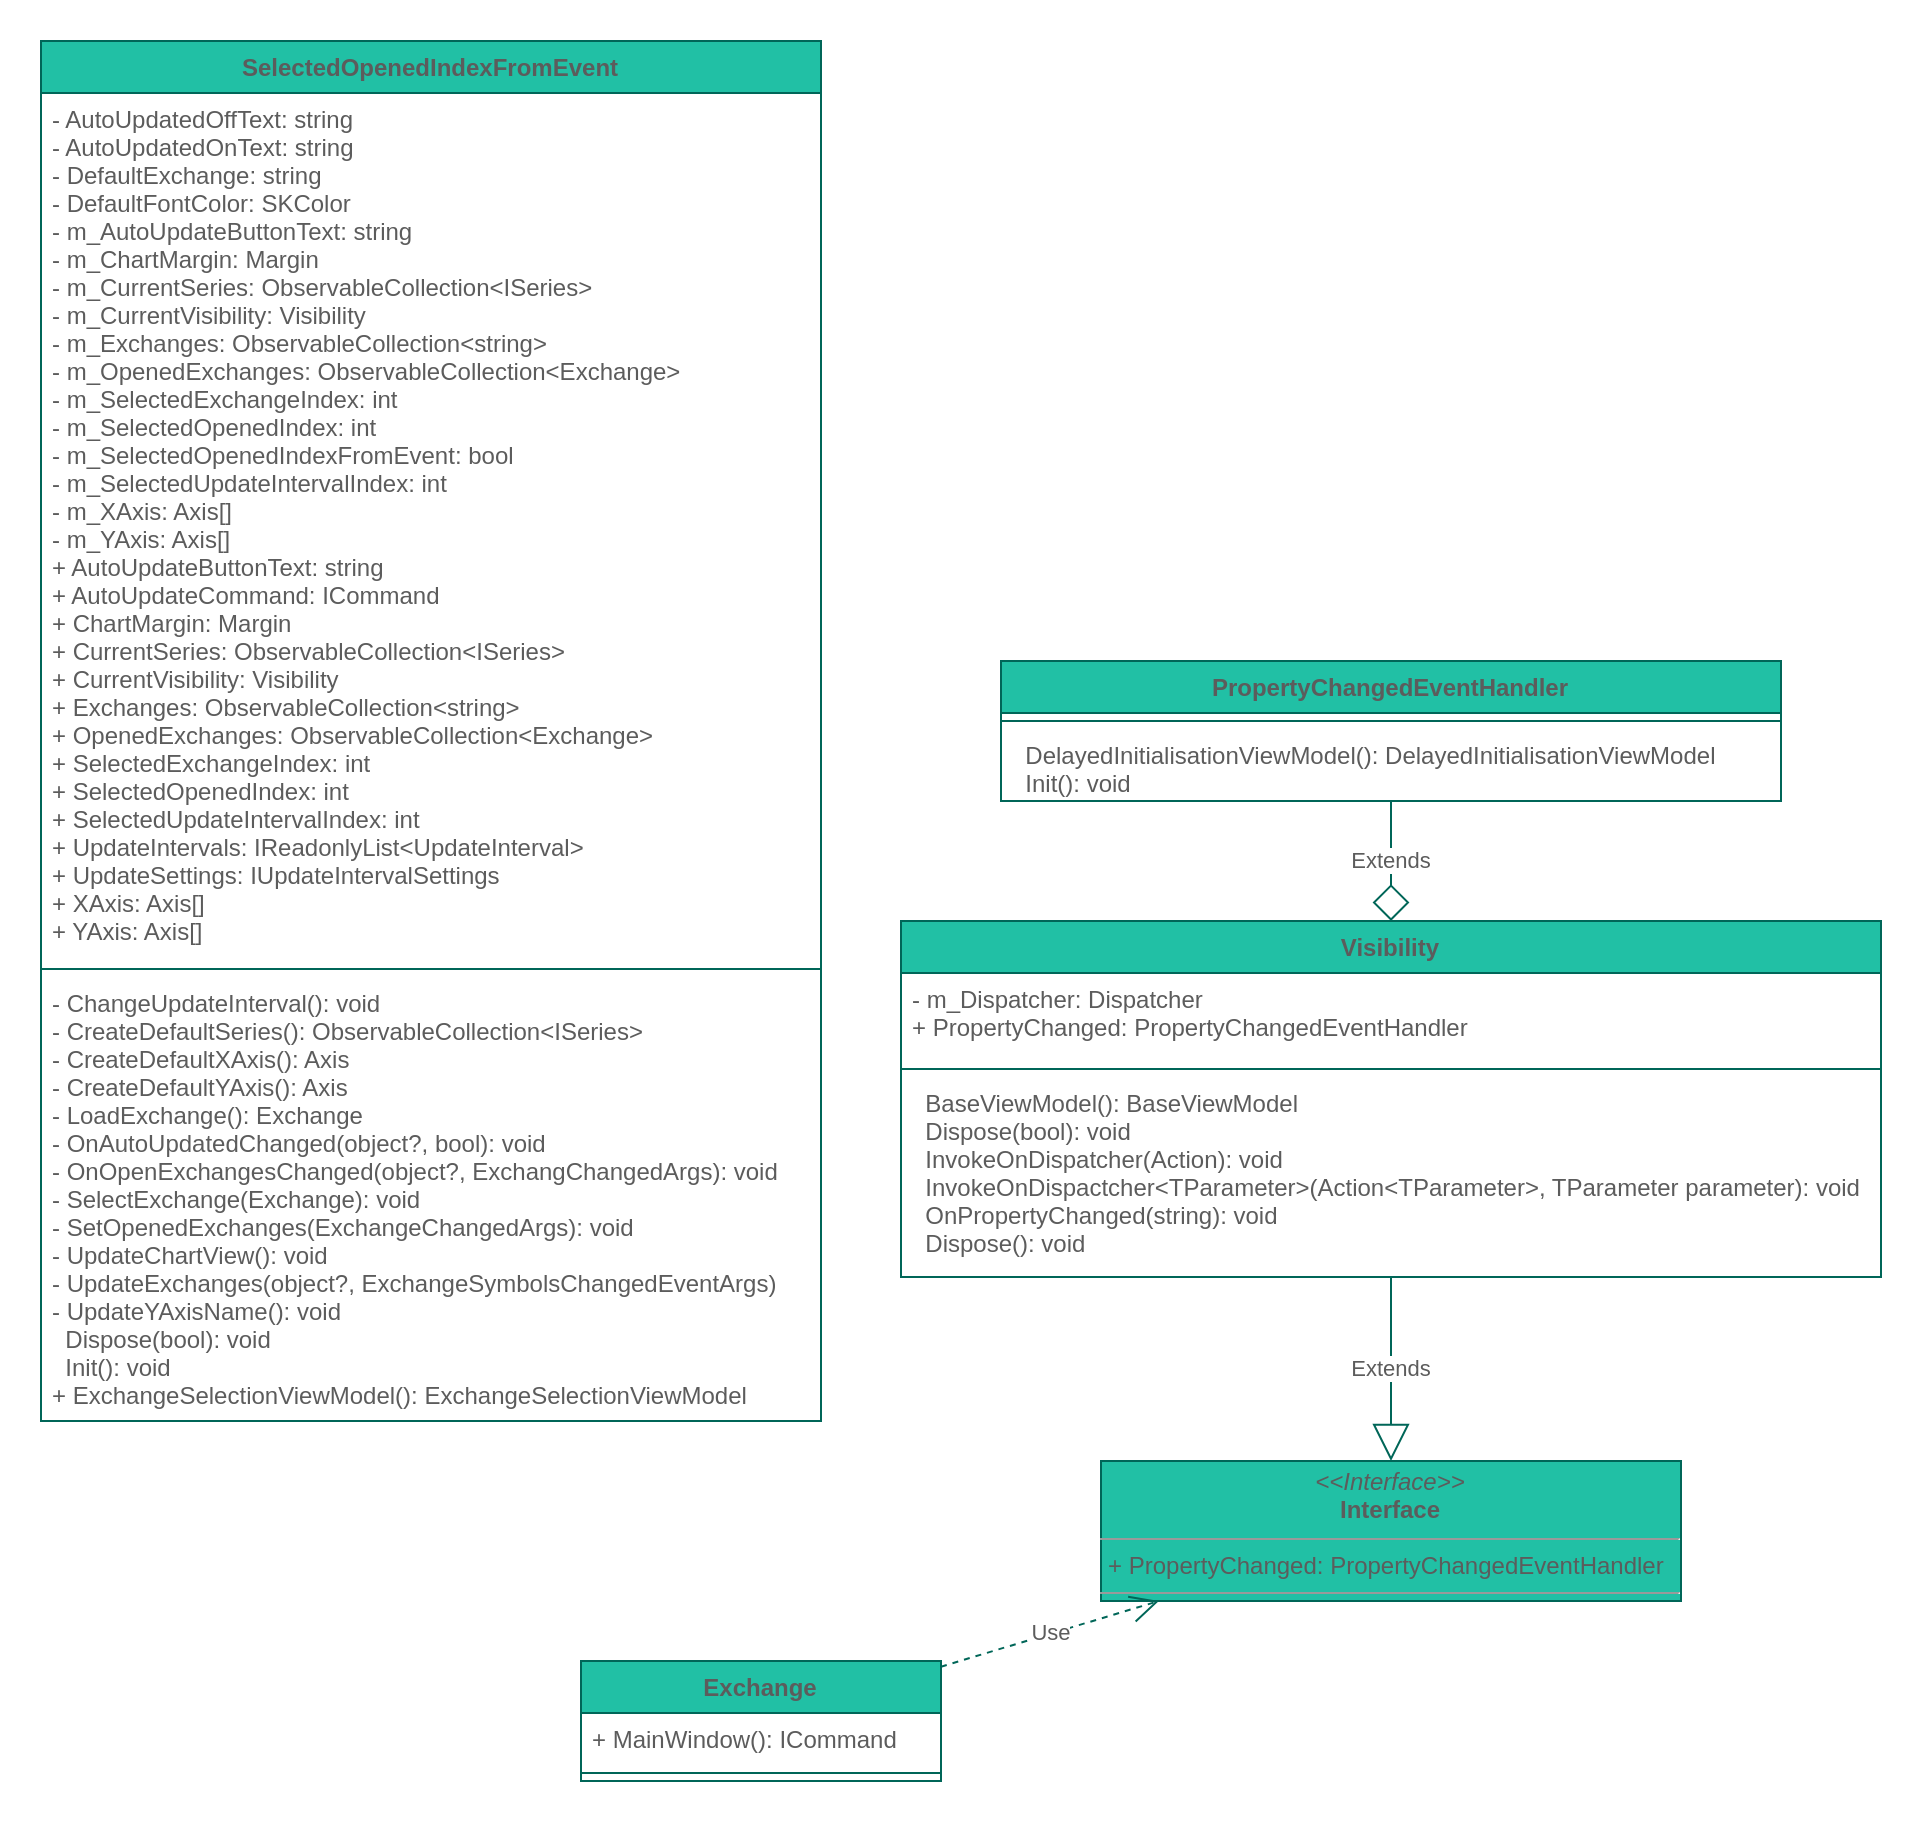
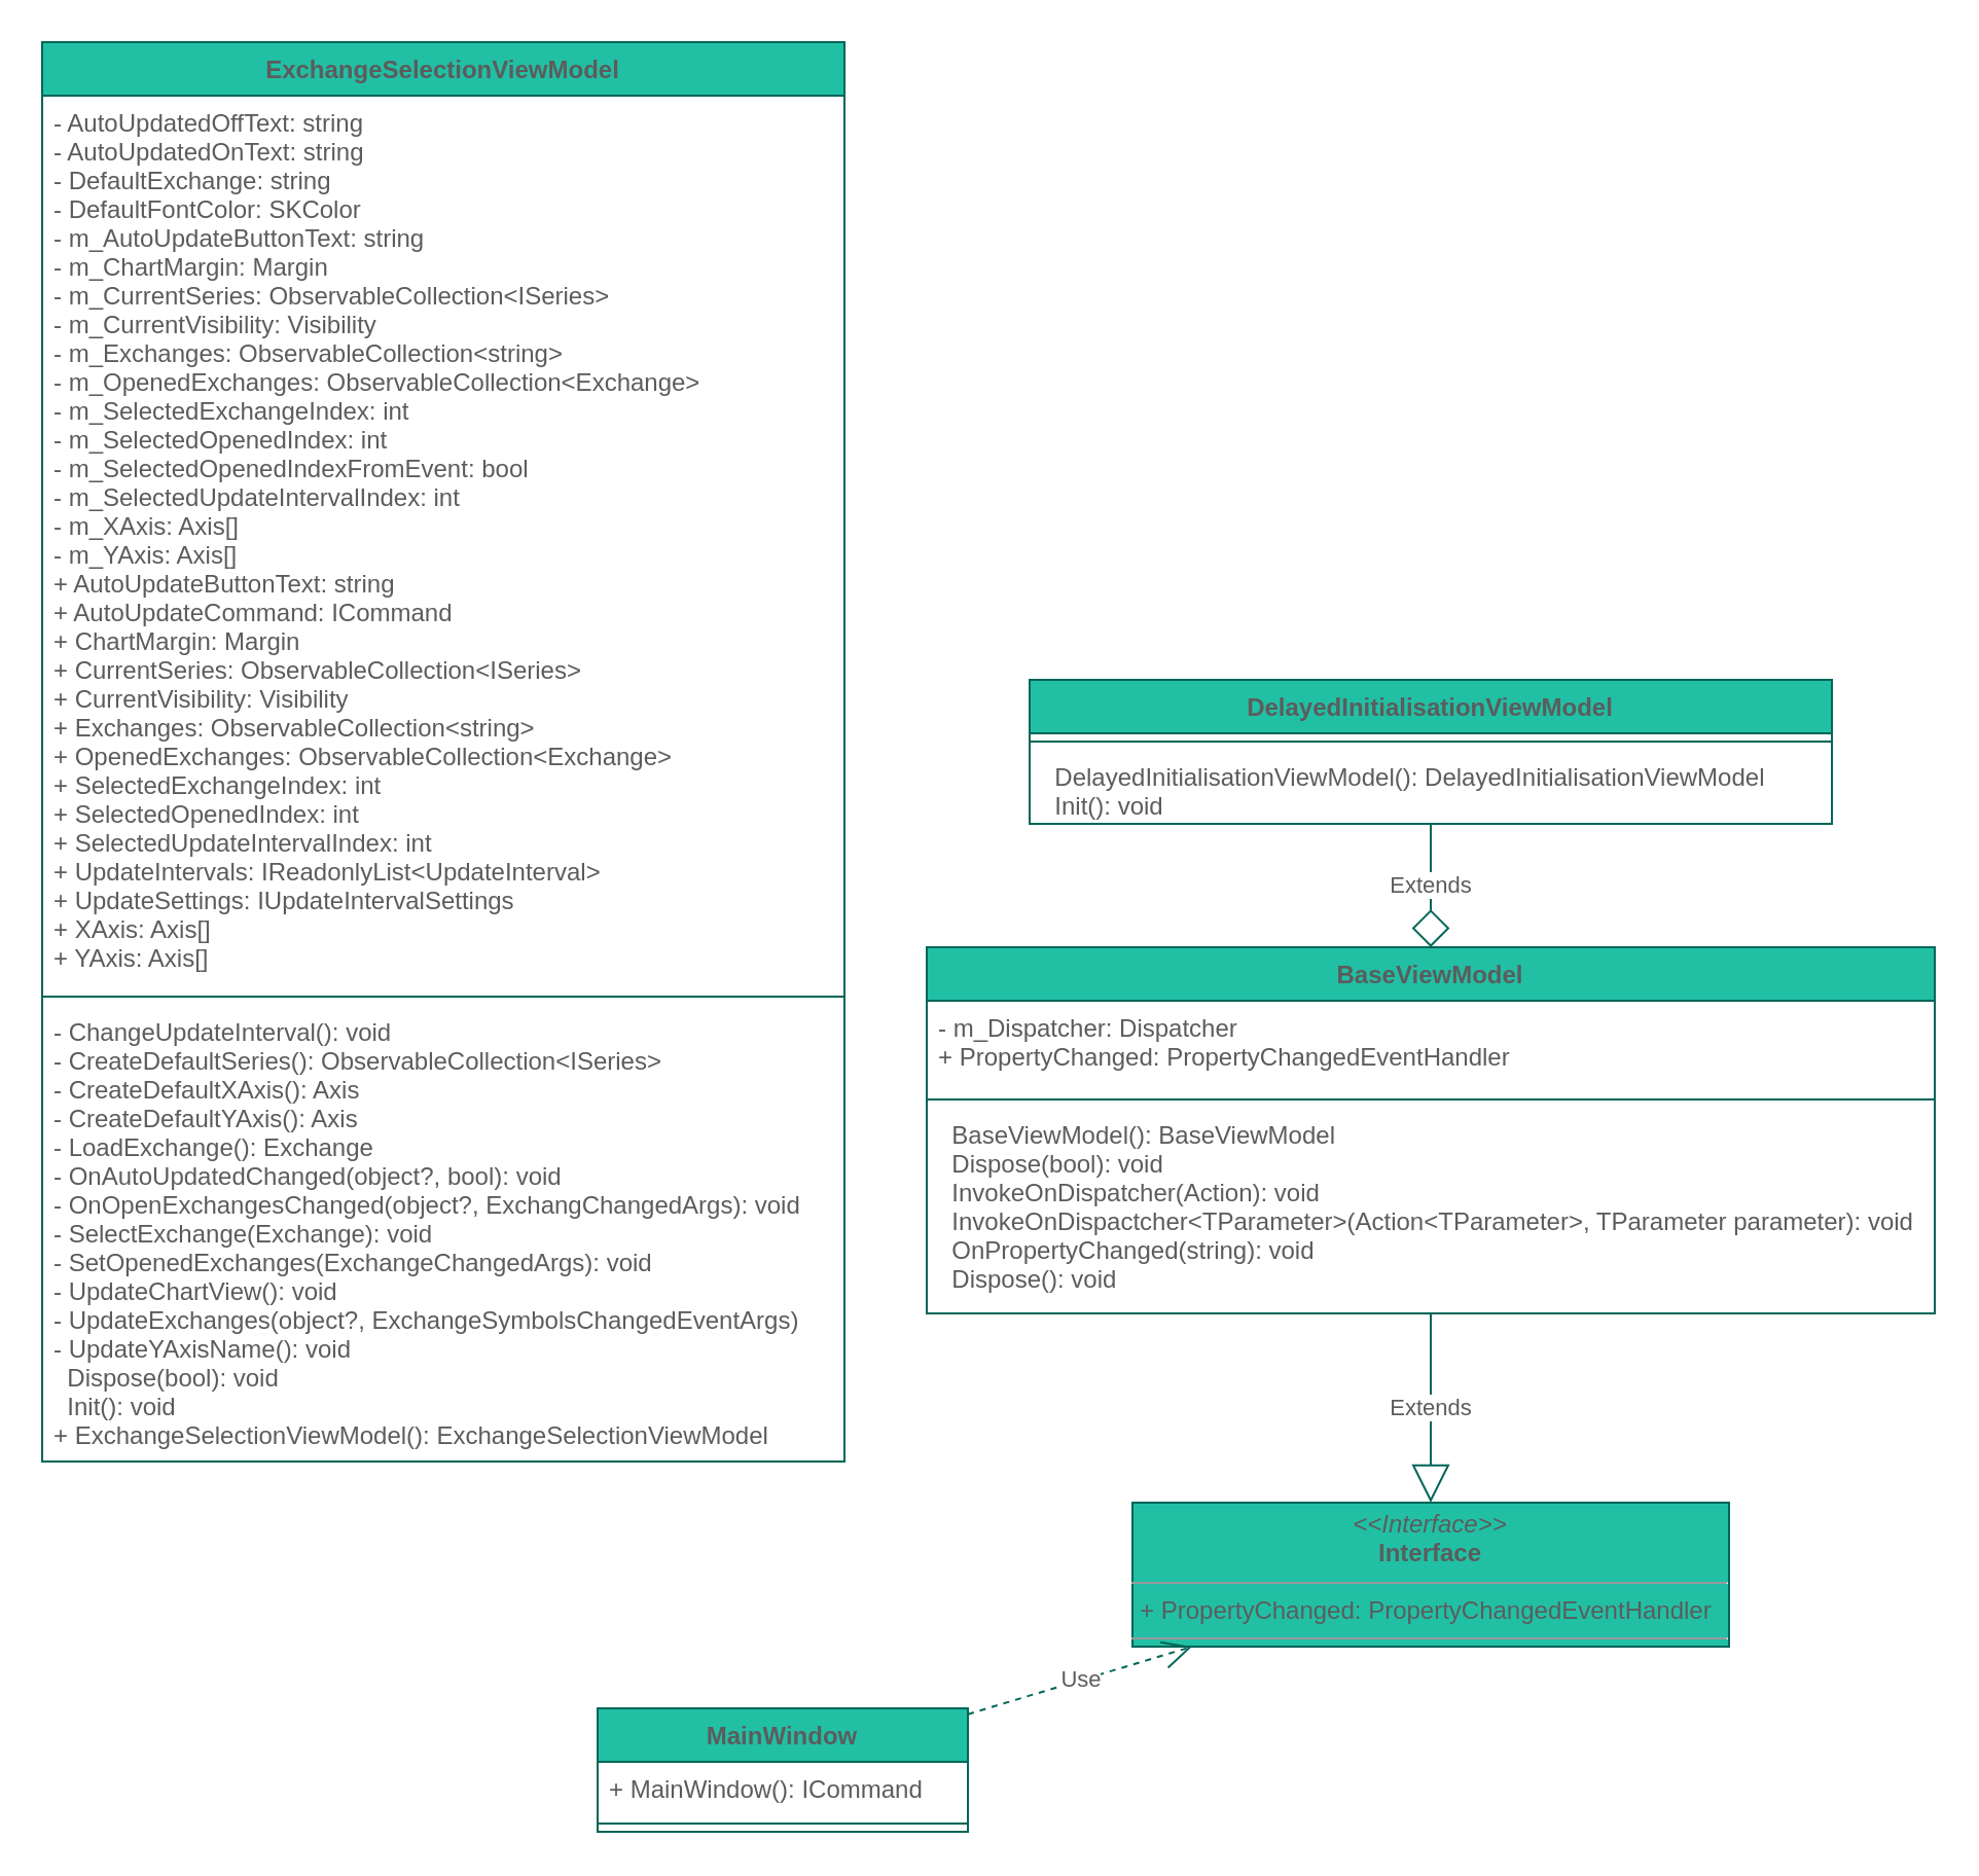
- <mxCell id="2" value="SelectedOpenedIndexFromEvent" style="swimlane;fontStyle=1;align=center;verticalAlign=top;childLayout=stackLayout;horizontal=1;startSize=26;horizontalStack=0;resizeParent=1;resizeParentMax=0;resizeLast=0;collapsible=1;marginBottom=0;fillColor=#21C0A5;strokeColor=#006658;fontColor=#5C5C5C;" vertex="1" parent="1"><mxGeometry width="390" height="690" as="geometry" x="20" y="20" /></mxCell>
+ <mxCell id="2" value="ExchangeSelectionViewModel" style="swimlane;fontStyle=1;align=center;verticalAlign=top;childLayout=stackLayout;horizontal=1;startSize=26;horizontalStack=0;resizeParent=1;resizeParentMax=0;resizeLast=0;collapsible=1;marginBottom=0;fillColor=#21C0A5;strokeColor=#006658;fontColor=#5C5C5C;" vertex="1" parent="1"><mxGeometry width="390" height="690" as="geometry" x="20" y="20" /></mxCell>
- <mxCell id="6" value="PropertyChangedEventHandler" style="swimlane;fontStyle=1;align=center;verticalAlign=top;childLayout=stackLayout;horizontal=1;startSize=26;horizontalStack=0;resizeParent=1;resizeParentMax=0;resizeLast=0;collapsible=1;marginBottom=0;fillColor=#21C0A5;strokeColor=#006658;fontColor=#5C5C5C;" vertex="1" parent="1"><mxGeometry x="500" y="330" width="390" height="70" as="geometry" /></mxCell>
+ <mxCell id="6" value="DelayedInitialisationViewModel" style="swimlane;fontStyle=1;align=center;verticalAlign=top;childLayout=stackLayout;horizontal=1;startSize=26;horizontalStack=0;resizeParent=1;resizeParentMax=0;resizeLast=0;collapsible=1;marginBottom=0;fillColor=#21C0A5;strokeColor=#006658;fontColor=#5C5C5C;" vertex="1" parent="1"><mxGeometry x="500" y="330" width="390" height="70" as="geometry" /></mxCell>
- <mxCell id="9" value="Visibility" style="swimlane;fontStyle=1;align=center;verticalAlign=top;childLayout=stackLayout;horizontal=1;startSize=26;horizontalStack=0;resizeParent=1;resizeParentMax=0;resizeLast=0;collapsible=1;marginBottom=0;fillColor=#21C0A5;strokeColor=#006658;fontColor=#5C5C5C;" vertex="1" parent="1"><mxGeometry x="450" y="460" width="490" height="178" as="geometry" /></mxCell>
+ <mxCell id="9" value="BaseViewModel" style="swimlane;fontStyle=1;align=center;verticalAlign=top;childLayout=stackLayout;horizontal=1;startSize=26;horizontalStack=0;resizeParent=1;resizeParentMax=0;resizeLast=0;collapsible=1;marginBottom=0;fillColor=#21C0A5;strokeColor=#006658;fontColor=#5C5C5C;" vertex="1" parent="1"><mxGeometry x="450" y="460" width="490" height="178" as="geometry" /></mxCell>
- <mxCell id="14" value="Exchange" style="swimlane;fontStyle=1;align=center;verticalAlign=top;childLayout=stackLayout;horizontal=1;startSize=26;horizontalStack=0;resizeParent=1;resizeParentMax=0;resizeLast=0;collapsible=1;marginBottom=0;fillColor=#21C0A5;strokeColor=#006658;fontColor=#5C5C5C;" vertex="1" parent="1"><mxGeometry x="290" y="830" width="180" height="60" as="geometry" /></mxCell>
+ <mxCell id="14" value="MainWindow" style="swimlane;fontStyle=1;align=center;verticalAlign=top;childLayout=stackLayout;horizontal=1;startSize=26;horizontalStack=0;resizeParent=1;resizeParentMax=0;resizeLast=0;collapsible=1;marginBottom=0;fillColor=#21C0A5;strokeColor=#006658;fontColor=#5C5C5C;" vertex="1" parent="1"><mxGeometry x="290" y="830" width="180" height="60" as="geometry" /></mxCell>
